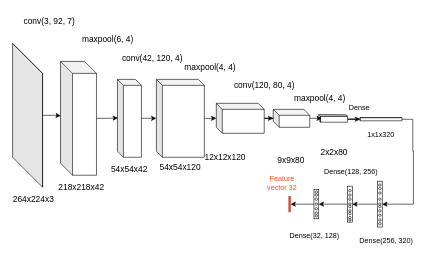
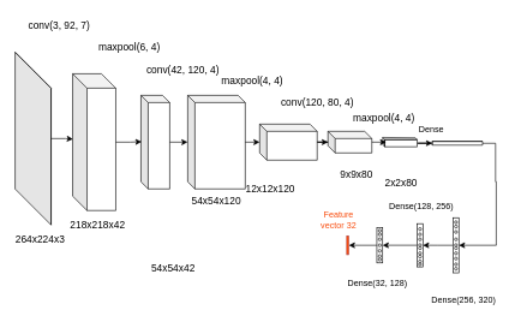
- <mxCell id="35" value="1x1x320" style="text;html=1;align=center;verticalAlign=middle;whiteSpace=wrap;rounded=0;" vertex="1" parent="1"><mxGeometry x="605" y="209" width="60" height="30" as="geometry" /></mxCell>
- <mxCell id="8" value="&lt;div style=&quot;font-size: 14px;&quot;&gt;9x9x80&lt;/div&gt;" style="text;html=1;align=center;verticalAlign=middle;whiteSpace=wrap;rounded=0;fontSize=14;" parent="1" vertex="1"><mxGeometry x="460" y="257" width="50" height="20" as="geometry" /></mxCell>
+ <mxCell id="8" value="&lt;div style=&quot;font-size: 14px;&quot;&gt;9x9x80&lt;/div&gt;" style="text;html=1;align=center;verticalAlign=middle;whiteSpace=wrap;rounded=0;fontSize=14;" parent="1" vertex="1"><mxGeometry x="470" y="232" width="50" height="20" as="geometry" /></mxCell>
- <mxCell id="7" value="54x54x42" style="text;html=1;align=center;verticalAlign=middle;whiteSpace=wrap;rounded=0;fontSize=14;" parent="1" vertex="1"><mxGeometry x="190" y="272" width="50" height="20" as="geometry" /></mxCell>
+ <mxCell id="7" value="54x54x42" style="text;html=1;align=center;verticalAlign=middle;whiteSpace=wrap;rounded=0;fontSize=14;" parent="1" vertex="1"><mxGeometry x="215" y="362" width="50" height="20" as="geometry" /></mxCell>
- <mxCell id="45" value="Dense(256, 320)" style="text;html=1;align=center;verticalAlign=middle;whiteSpace=wrap;rounded=0;flipH=0;flipV=1;" vertex="1" parent="1"><mxGeometry x="595" y="387" width="98" height="30" as="geometry" /></mxCell>
+ <mxCell id="45" value="Dense(256, 320)" style="text;html=1;align=center;verticalAlign=middle;whiteSpace=wrap;rounded=0;flipH=0;flipV=1;" vertex="1" parent="1"><mxGeometry x="595" y="402" width="98" height="30" as="geometry" /></mxCell>
